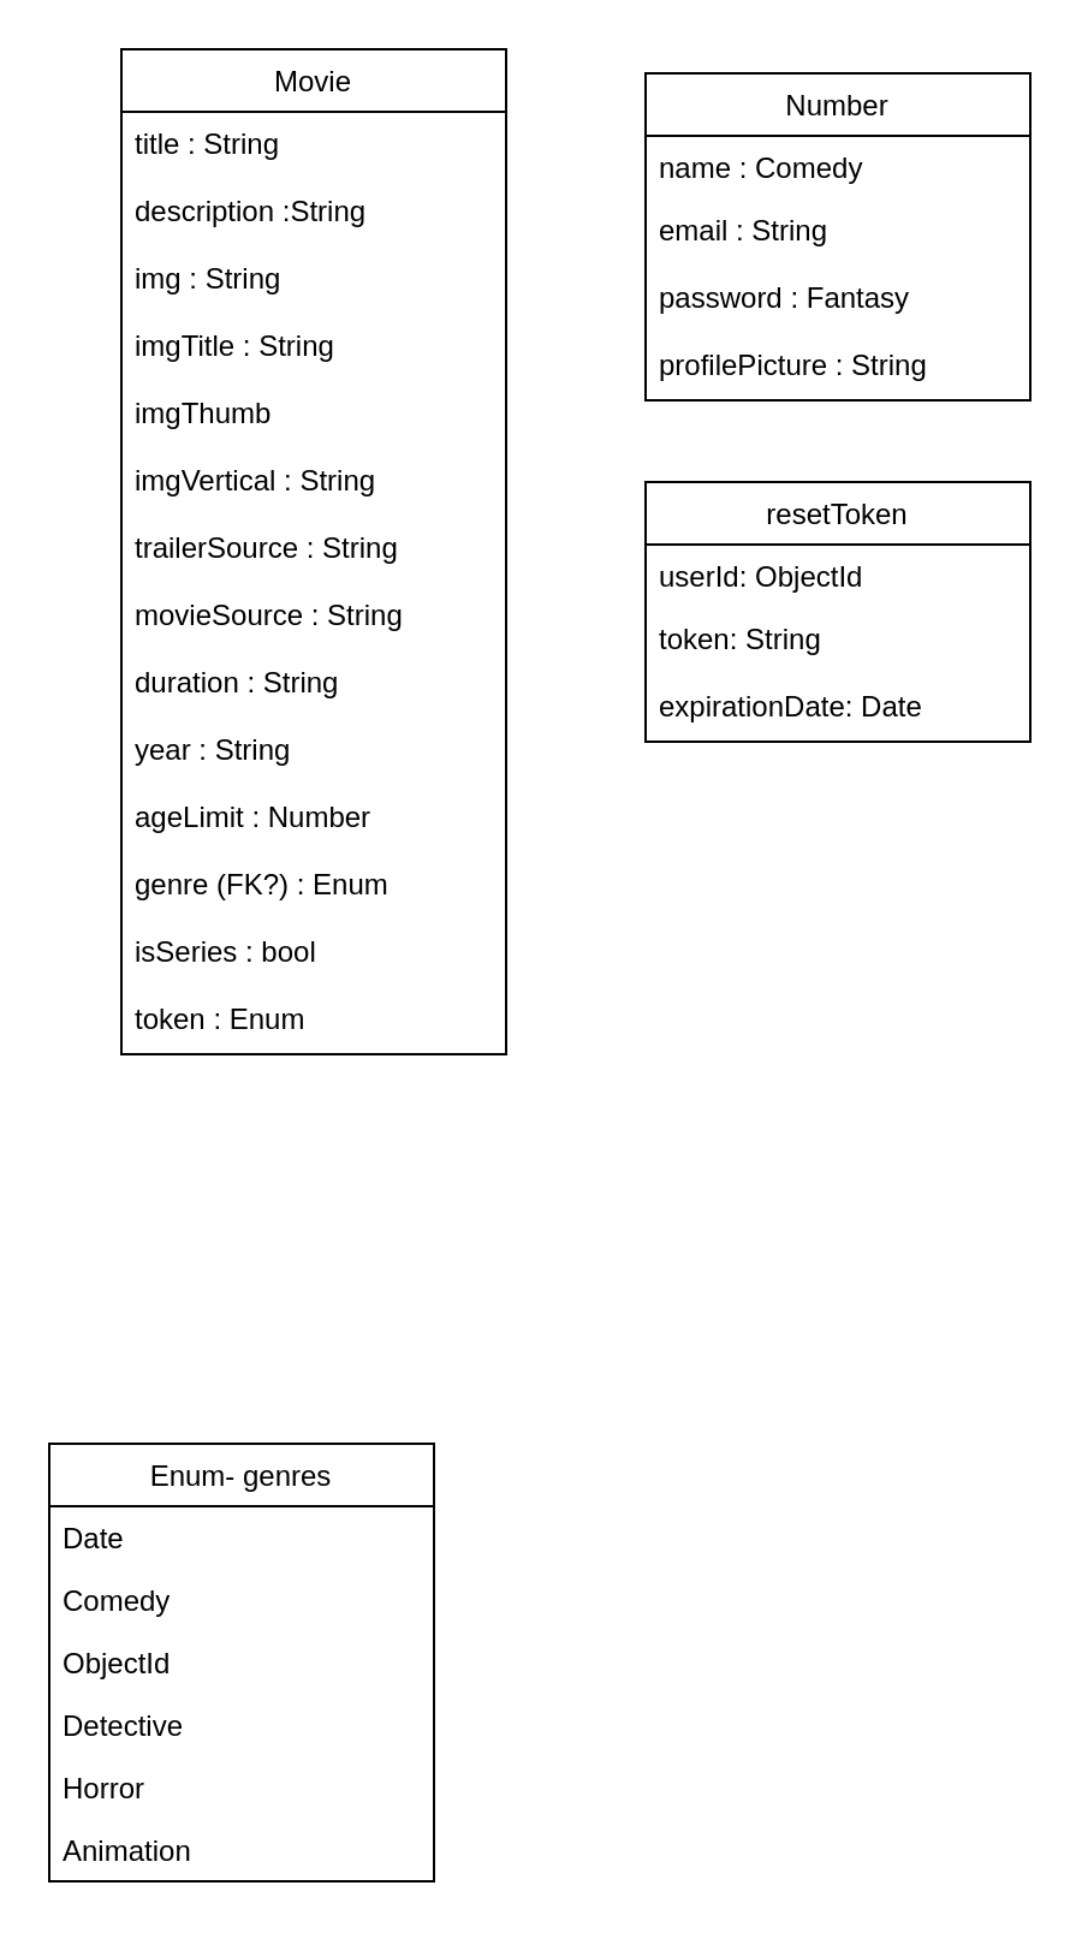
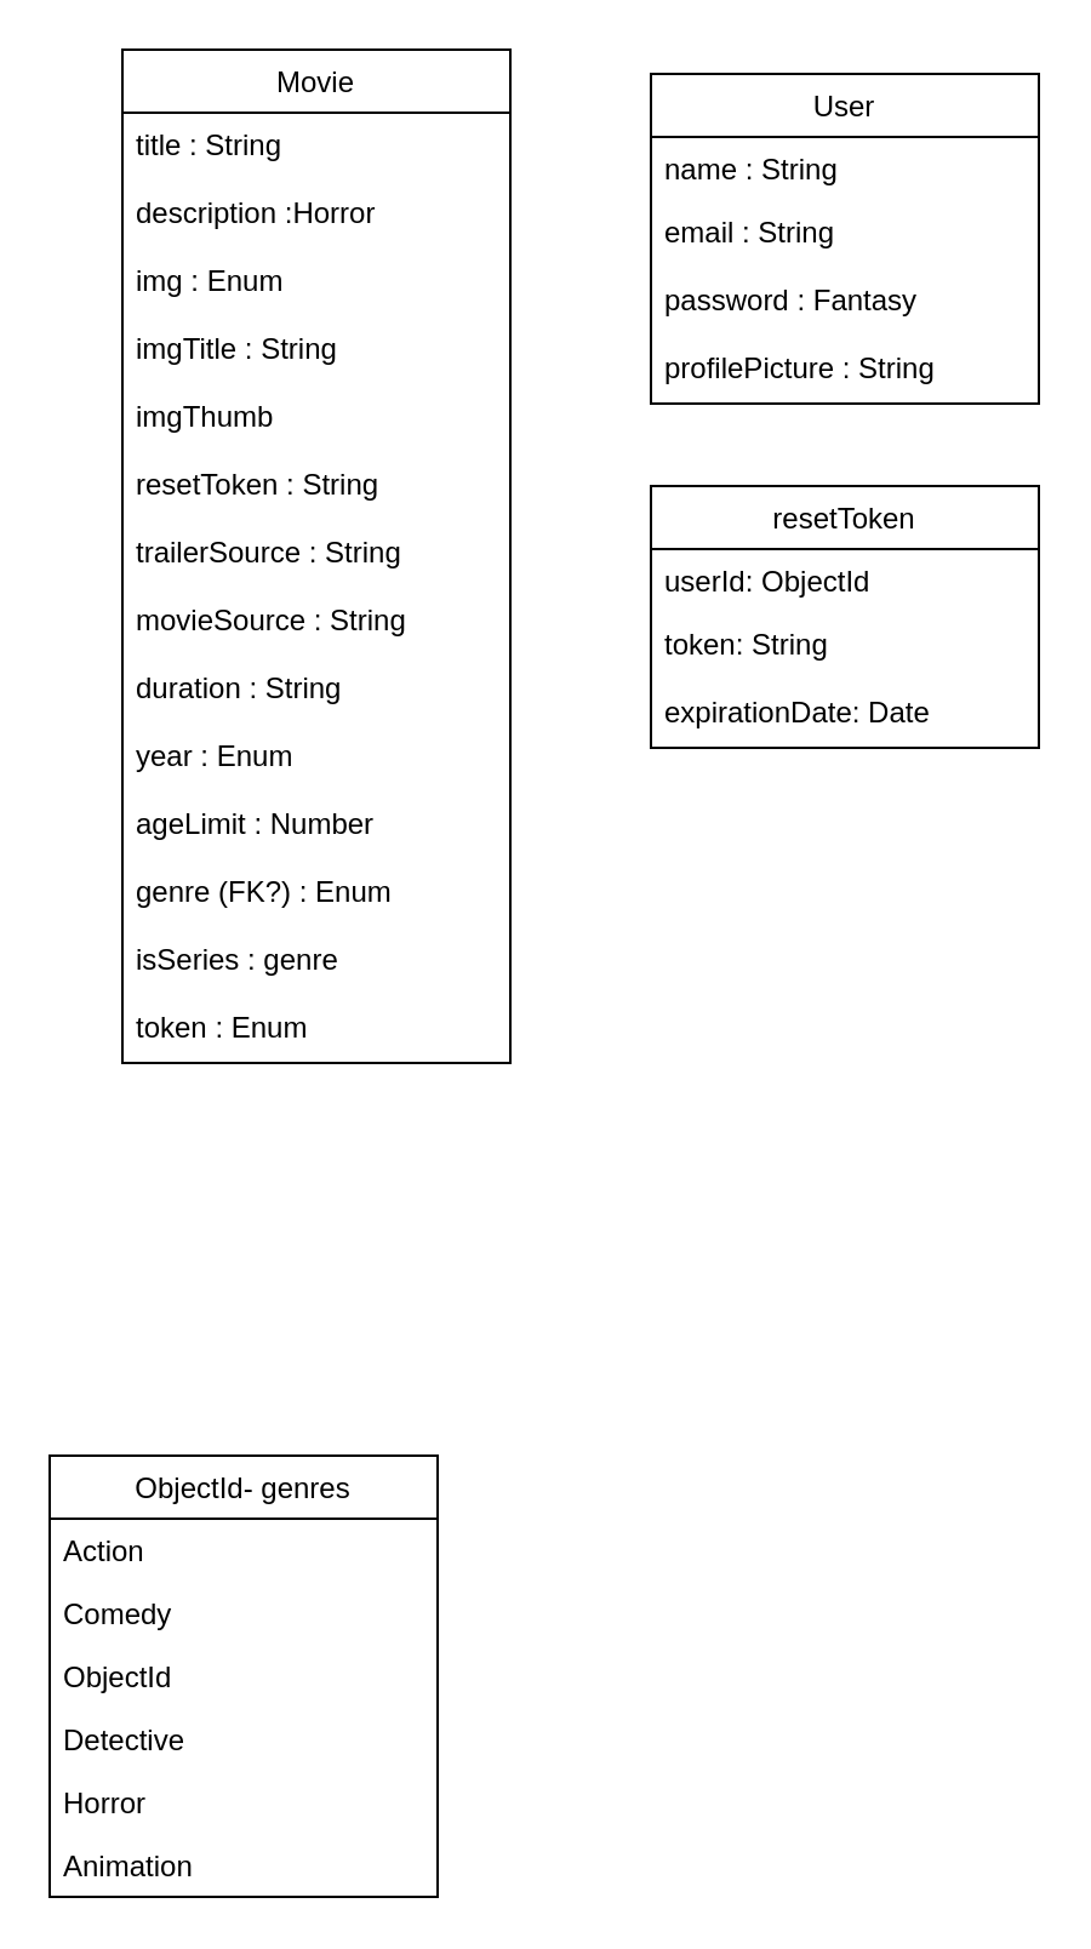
- <mxCell id="2" value="Number" style="swimlane;fontStyle=0;align=center;verticalAlign=top;childLayout=stackLayout;horizontal=1;startSize=26;horizontalStack=0;resizeParent=1;resizeLast=0;collapsible=1;marginBottom=0;rounded=0;shadow=0;strokeWidth=1;" parent="1" vertex="1"><mxGeometry x="268" y="30" width="160" height="136" as="geometry"><mxRectangle x="550" y="140" width="160" height="26" as="alternateBounds" /></mxGeometry></mxCell>
+ <mxCell id="2" value="User" style="swimlane;fontStyle=0;align=center;verticalAlign=top;childLayout=stackLayout;horizontal=1;startSize=26;horizontalStack=0;resizeParent=1;resizeLast=0;collapsible=1;marginBottom=0;rounded=0;shadow=0;strokeWidth=1;" parent="1" vertex="1"><mxGeometry x="268" y="30" width="160" height="136" as="geometry"><mxRectangle x="550" y="140" width="160" height="26" as="alternateBounds" /></mxGeometry></mxCell>
- <mxCell id="3" value="name : Comedy        " style="text;align=left;verticalAlign=top;spacingLeft=4;spacingRight=4;overflow=hidden;rotatable=0;points=[[0,0.5],[1,0.5]];portConstraint=eastwest;" parent="2" vertex="1"><mxGeometry y="26" width="160" height="26" as="geometry" /></mxCell>
+ <mxCell id="3" value="name : String        " style="text;align=left;verticalAlign=top;spacingLeft=4;spacingRight=4;overflow=hidden;rotatable=0;points=[[0,0.5],[1,0.5]];portConstraint=eastwest;" parent="2" vertex="1"><mxGeometry y="26" width="160" height="26" as="geometry" /></mxCell>
- <mxCell id="9" value="description :String" style="text;align=left;verticalAlign=top;spacingLeft=4;spacingRight=4;overflow=hidden;rotatable=0;points=[[0,0.5],[1,0.5]];portConstraint=eastwest;rounded=0;shadow=0;html=0;" parent="7" vertex="1"><mxGeometry y="54" width="160" height="28" as="geometry" /></mxCell>
+ <mxCell id="9" value="description :Horror" style="text;align=left;verticalAlign=top;spacingLeft=4;spacingRight=4;overflow=hidden;rotatable=0;points=[[0,0.5],[1,0.5]];portConstraint=eastwest;rounded=0;shadow=0;html=0;" parent="7" vertex="1"><mxGeometry y="54" width="160" height="28" as="geometry" /></mxCell>
- <mxCell id="10" value="img : String" style="text;align=left;verticalAlign=top;spacingLeft=4;spacingRight=4;overflow=hidden;rotatable=0;points=[[0,0.5],[1,0.5]];portConstraint=eastwest;rounded=0;shadow=0;html=0;" parent="7" vertex="1"><mxGeometry y="82" width="160" height="28" as="geometry" /></mxCell>
+ <mxCell id="10" value="img : Enum" style="text;align=left;verticalAlign=top;spacingLeft=4;spacingRight=4;overflow=hidden;rotatable=0;points=[[0,0.5],[1,0.5]];portConstraint=eastwest;rounded=0;shadow=0;html=0;" parent="7" vertex="1"><mxGeometry y="82" width="160" height="28" as="geometry" /></mxCell>
- <mxCell id="13" value="imgVertical : String" style="text;align=left;verticalAlign=top;spacingLeft=4;spacingRight=4;overflow=hidden;rotatable=0;points=[[0,0.5],[1,0.5]];portConstraint=eastwest;rounded=0;shadow=0;html=0;" parent="7" vertex="1"><mxGeometry y="166" width="160" height="28" as="geometry" /></mxCell>
+ <mxCell id="13" value="resetToken : String" style="text;align=left;verticalAlign=top;spacingLeft=4;spacingRight=4;overflow=hidden;rotatable=0;points=[[0,0.5],[1,0.5]];portConstraint=eastwest;rounded=0;shadow=0;html=0;" parent="7" vertex="1"><mxGeometry y="166" width="160" height="28" as="geometry" /></mxCell>
- <mxCell id="17" value="year : String" style="text;align=left;verticalAlign=top;spacingLeft=4;spacingRight=4;overflow=hidden;rotatable=0;points=[[0,0.5],[1,0.5]];portConstraint=eastwest;rounded=0;shadow=0;html=0;" parent="7" vertex="1"><mxGeometry y="278" width="160" height="28" as="geometry" /></mxCell>
+ <mxCell id="17" value="year : Enum" style="text;align=left;verticalAlign=top;spacingLeft=4;spacingRight=4;overflow=hidden;rotatable=0;points=[[0,0.5],[1,0.5]];portConstraint=eastwest;rounded=0;shadow=0;html=0;" parent="7" vertex="1"><mxGeometry y="278" width="160" height="28" as="geometry" /></mxCell>
- <mxCell id="20" value="isSeries : bool" style="text;align=left;verticalAlign=top;spacingLeft=4;spacingRight=4;overflow=hidden;rotatable=0;points=[[0,0.5],[1,0.5]];portConstraint=eastwest;rounded=0;shadow=0;html=0;" parent="7" vertex="1"><mxGeometry y="362" width="160" height="28" as="geometry" /></mxCell>
+ <mxCell id="20" value="isSeries : genre" style="text;align=left;verticalAlign=top;spacingLeft=4;spacingRight=4;overflow=hidden;rotatable=0;points=[[0,0.5],[1,0.5]];portConstraint=eastwest;rounded=0;shadow=0;html=0;" parent="7" vertex="1"><mxGeometry y="362" width="160" height="28" as="geometry" /></mxCell>
- <mxCell id="22" value="Enum- genres" style="swimlane;fontStyle=0;align=center;verticalAlign=top;childLayout=stackLayout;horizontal=1;startSize=26;horizontalStack=0;resizeParent=1;resizeLast=0;collapsible=1;marginBottom=0;rounded=0;shadow=0;strokeWidth=1;" parent="1" vertex="1"><mxGeometry x="20" y="600" width="160" height="182" as="geometry"><mxRectangle x="550" y="140" width="160" height="26" as="alternateBounds" /></mxGeometry></mxCell>
+ <mxCell id="22" value="ObjectId- genres" style="swimlane;fontStyle=0;align=center;verticalAlign=top;childLayout=stackLayout;horizontal=1;startSize=26;horizontalStack=0;resizeParent=1;resizeLast=0;collapsible=1;marginBottom=0;rounded=0;shadow=0;strokeWidth=1;" parent="1" vertex="1"><mxGeometry x="20" y="600" width="160" height="182" as="geometry"><mxRectangle x="550" y="140" width="160" height="26" as="alternateBounds" /></mxGeometry></mxCell>
- <mxCell id="23" value="Date" style="text;align=left;verticalAlign=top;spacingLeft=4;spacingRight=4;overflow=hidden;rotatable=0;points=[[0,0.5],[1,0.5]];portConstraint=eastwest;" parent="22" vertex="1"><mxGeometry y="26" width="160" height="26" as="geometry" /></mxCell>
+ <mxCell id="23" value="Action" style="text;align=left;verticalAlign=top;spacingLeft=4;spacingRight=4;overflow=hidden;rotatable=0;points=[[0,0.5],[1,0.5]];portConstraint=eastwest;" parent="22" vertex="1"><mxGeometry y="26" width="160" height="26" as="geometry" /></mxCell>
